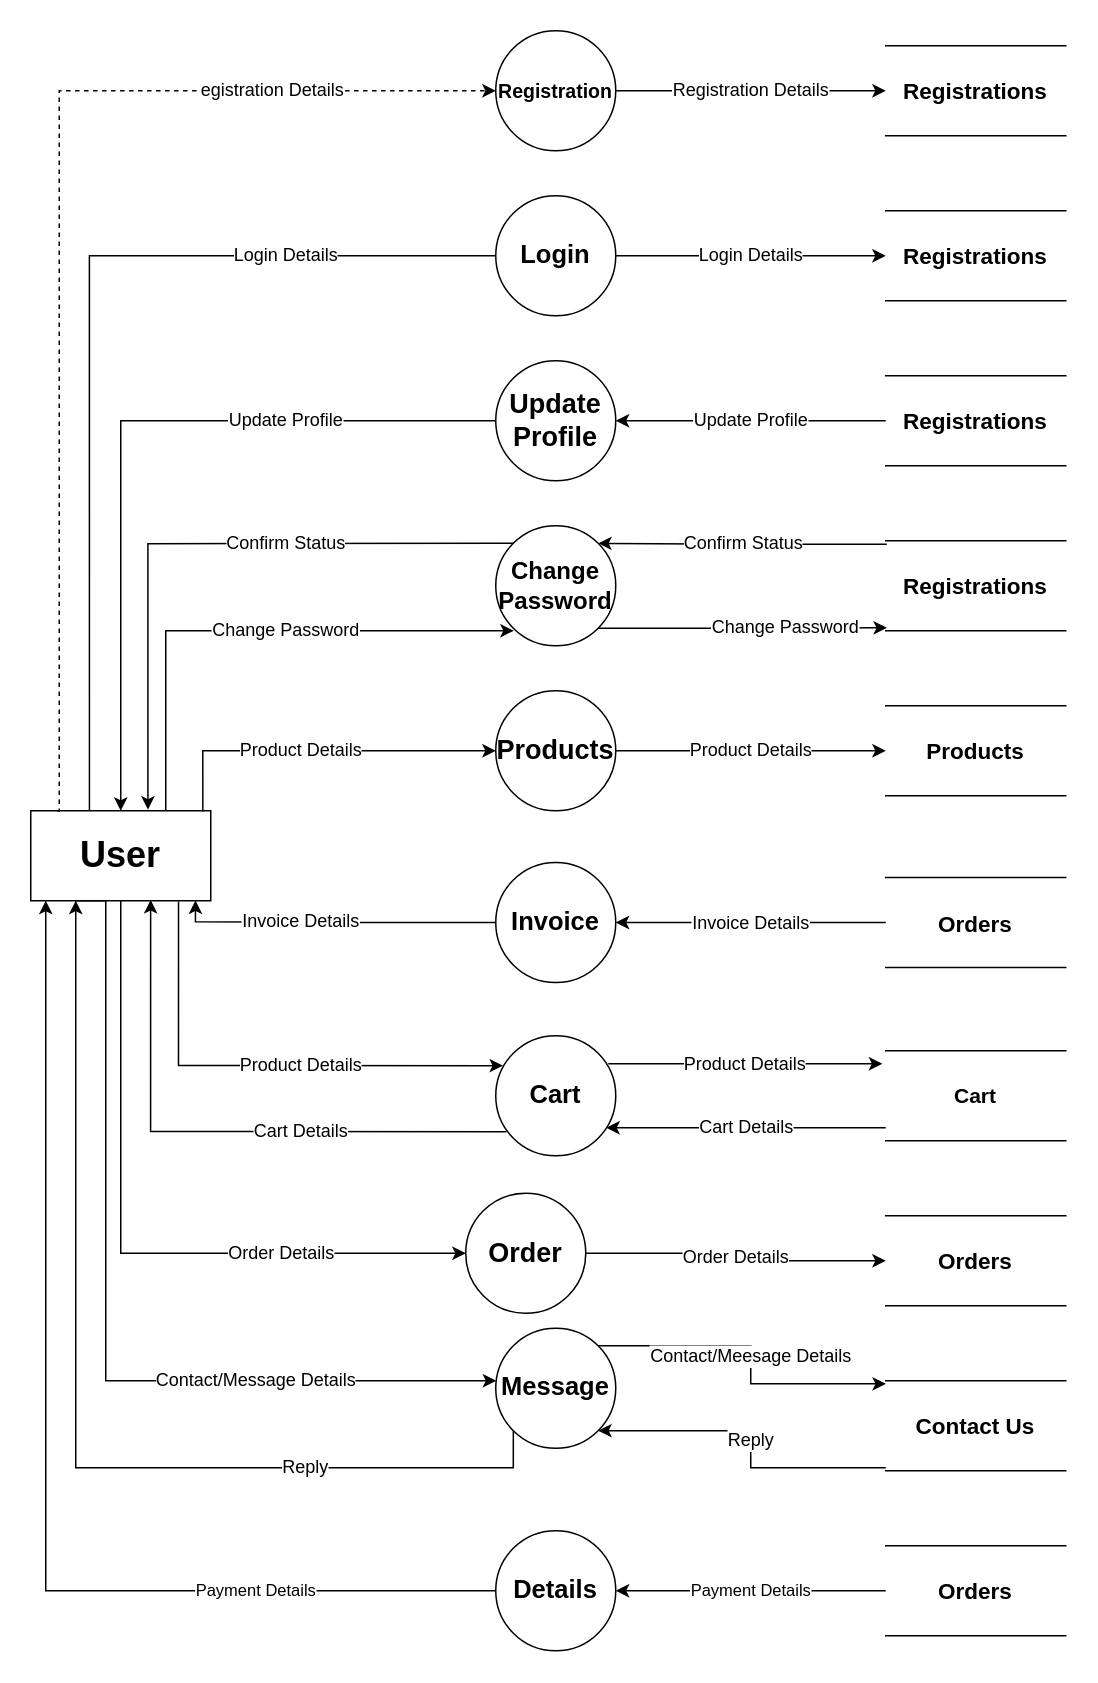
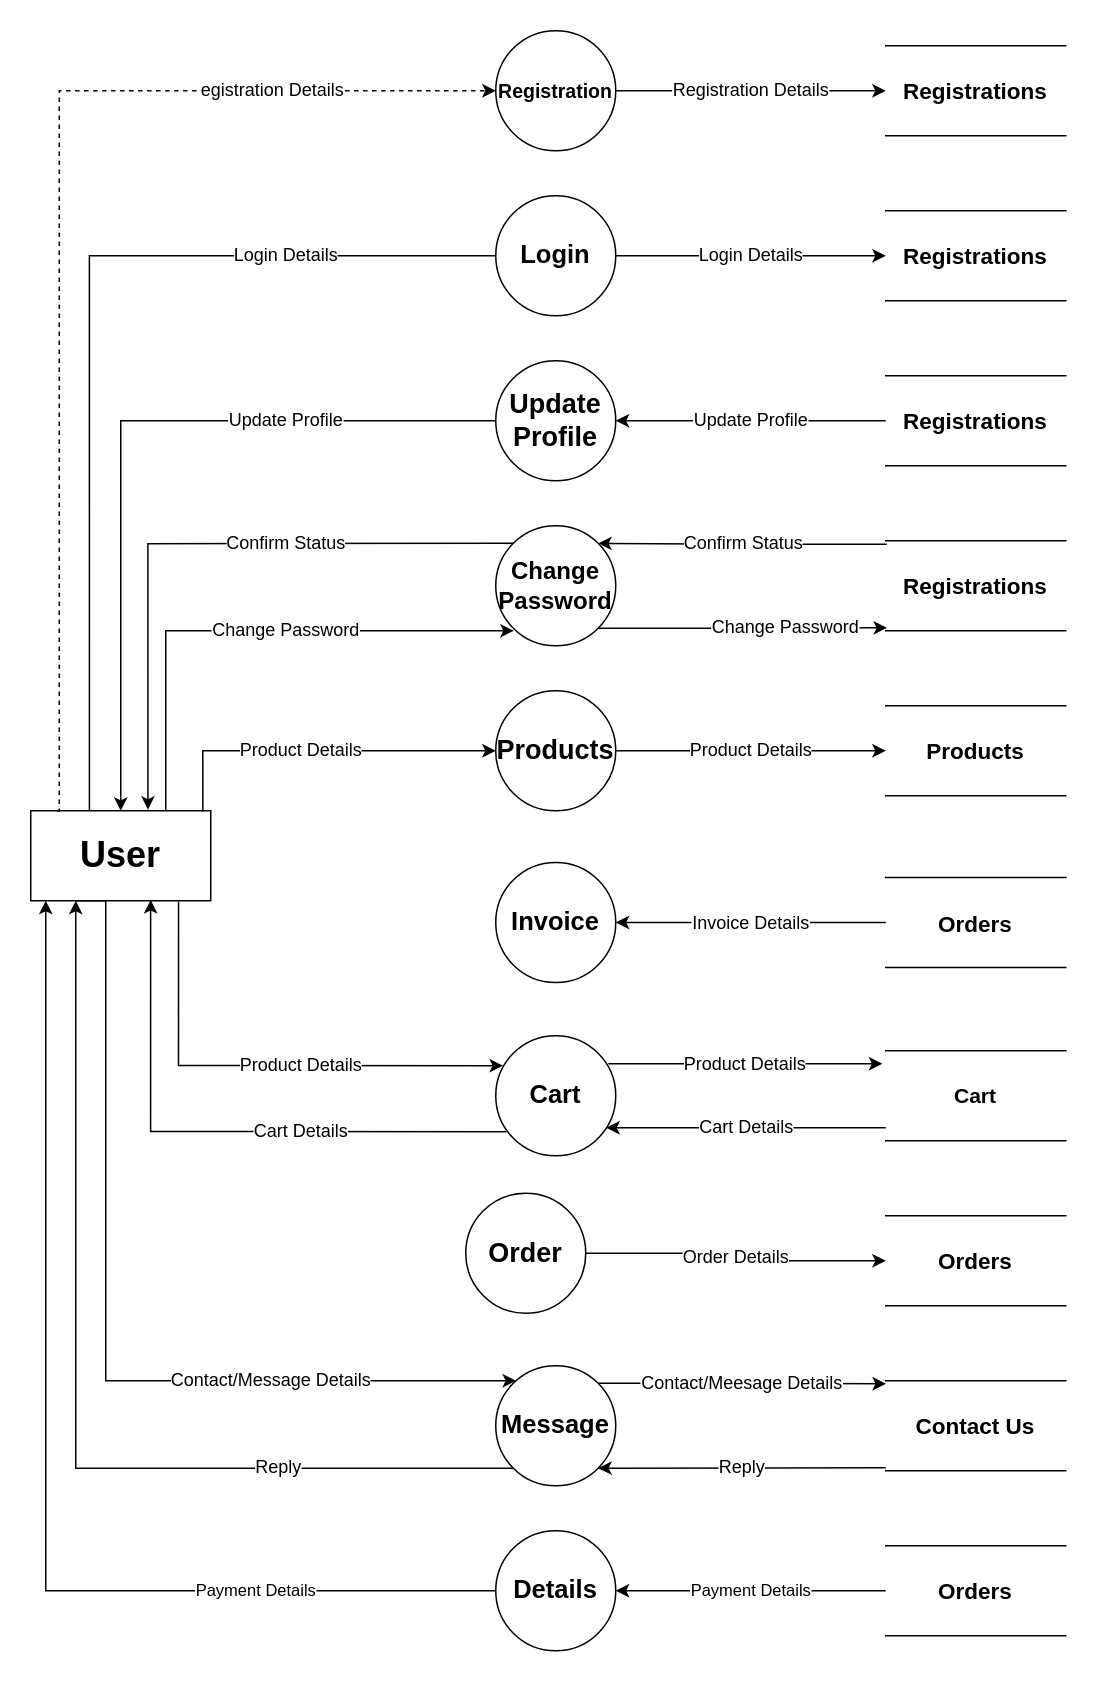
- <mxCell id="16" value="Invoice Details" style="edgeStyle=orthogonalEdgeStyle;rounded=0;orthogonalLoop=1;jettySize=auto;html=1;exitX=0;exitY=0.5;exitDx=0;exitDy=0;entryX=0.915;entryY=0.997;entryDx=0;entryDy=0;entryPerimeter=0;fontSize=12;" edge="1" parent="1" source="17" target="3"><mxGeometry x="0.217" relative="1" as="geometry"><mxPoint x="140" y="600" as="targetPoint" /><Array as="points"><mxPoint x="235" y="615" /><mxPoint x="130" y="614" /></Array><mxPoint as="offset" /></mxGeometry></mxCell>
- <mxCell id="21" value="Order Details" style="edgeStyle=orthogonalEdgeStyle;rounded=0;orthogonalLoop=1;jettySize=auto;html=1;exitX=0.5;exitY=1;exitDx=0;exitDy=0;entryX=0;entryY=0.5;entryDx=0;entryDy=0;fontSize=12;" edge="1" parent="1" source="3" target="22"><mxGeometry x="0.469" relative="1" as="geometry"><mxPoint as="offset" /></mxGeometry></mxCell>
- <mxCell id="26" value="Message" style="ellipse;whiteSpace=wrap;html=1;aspect=fixed;fontSize=17;fontStyle=1" vertex="1" parent="1"><mxGeometry x="330" y="885" width="80" height="80" as="geometry" /></mxCell>
+ <mxCell id="26" value="Message" style="ellipse;whiteSpace=wrap;html=1;aspect=fixed;fontSize=17;fontStyle=1" vertex="1" parent="1"><mxGeometry x="330" y="910" width="80" height="80" as="geometry" /></mxCell>
